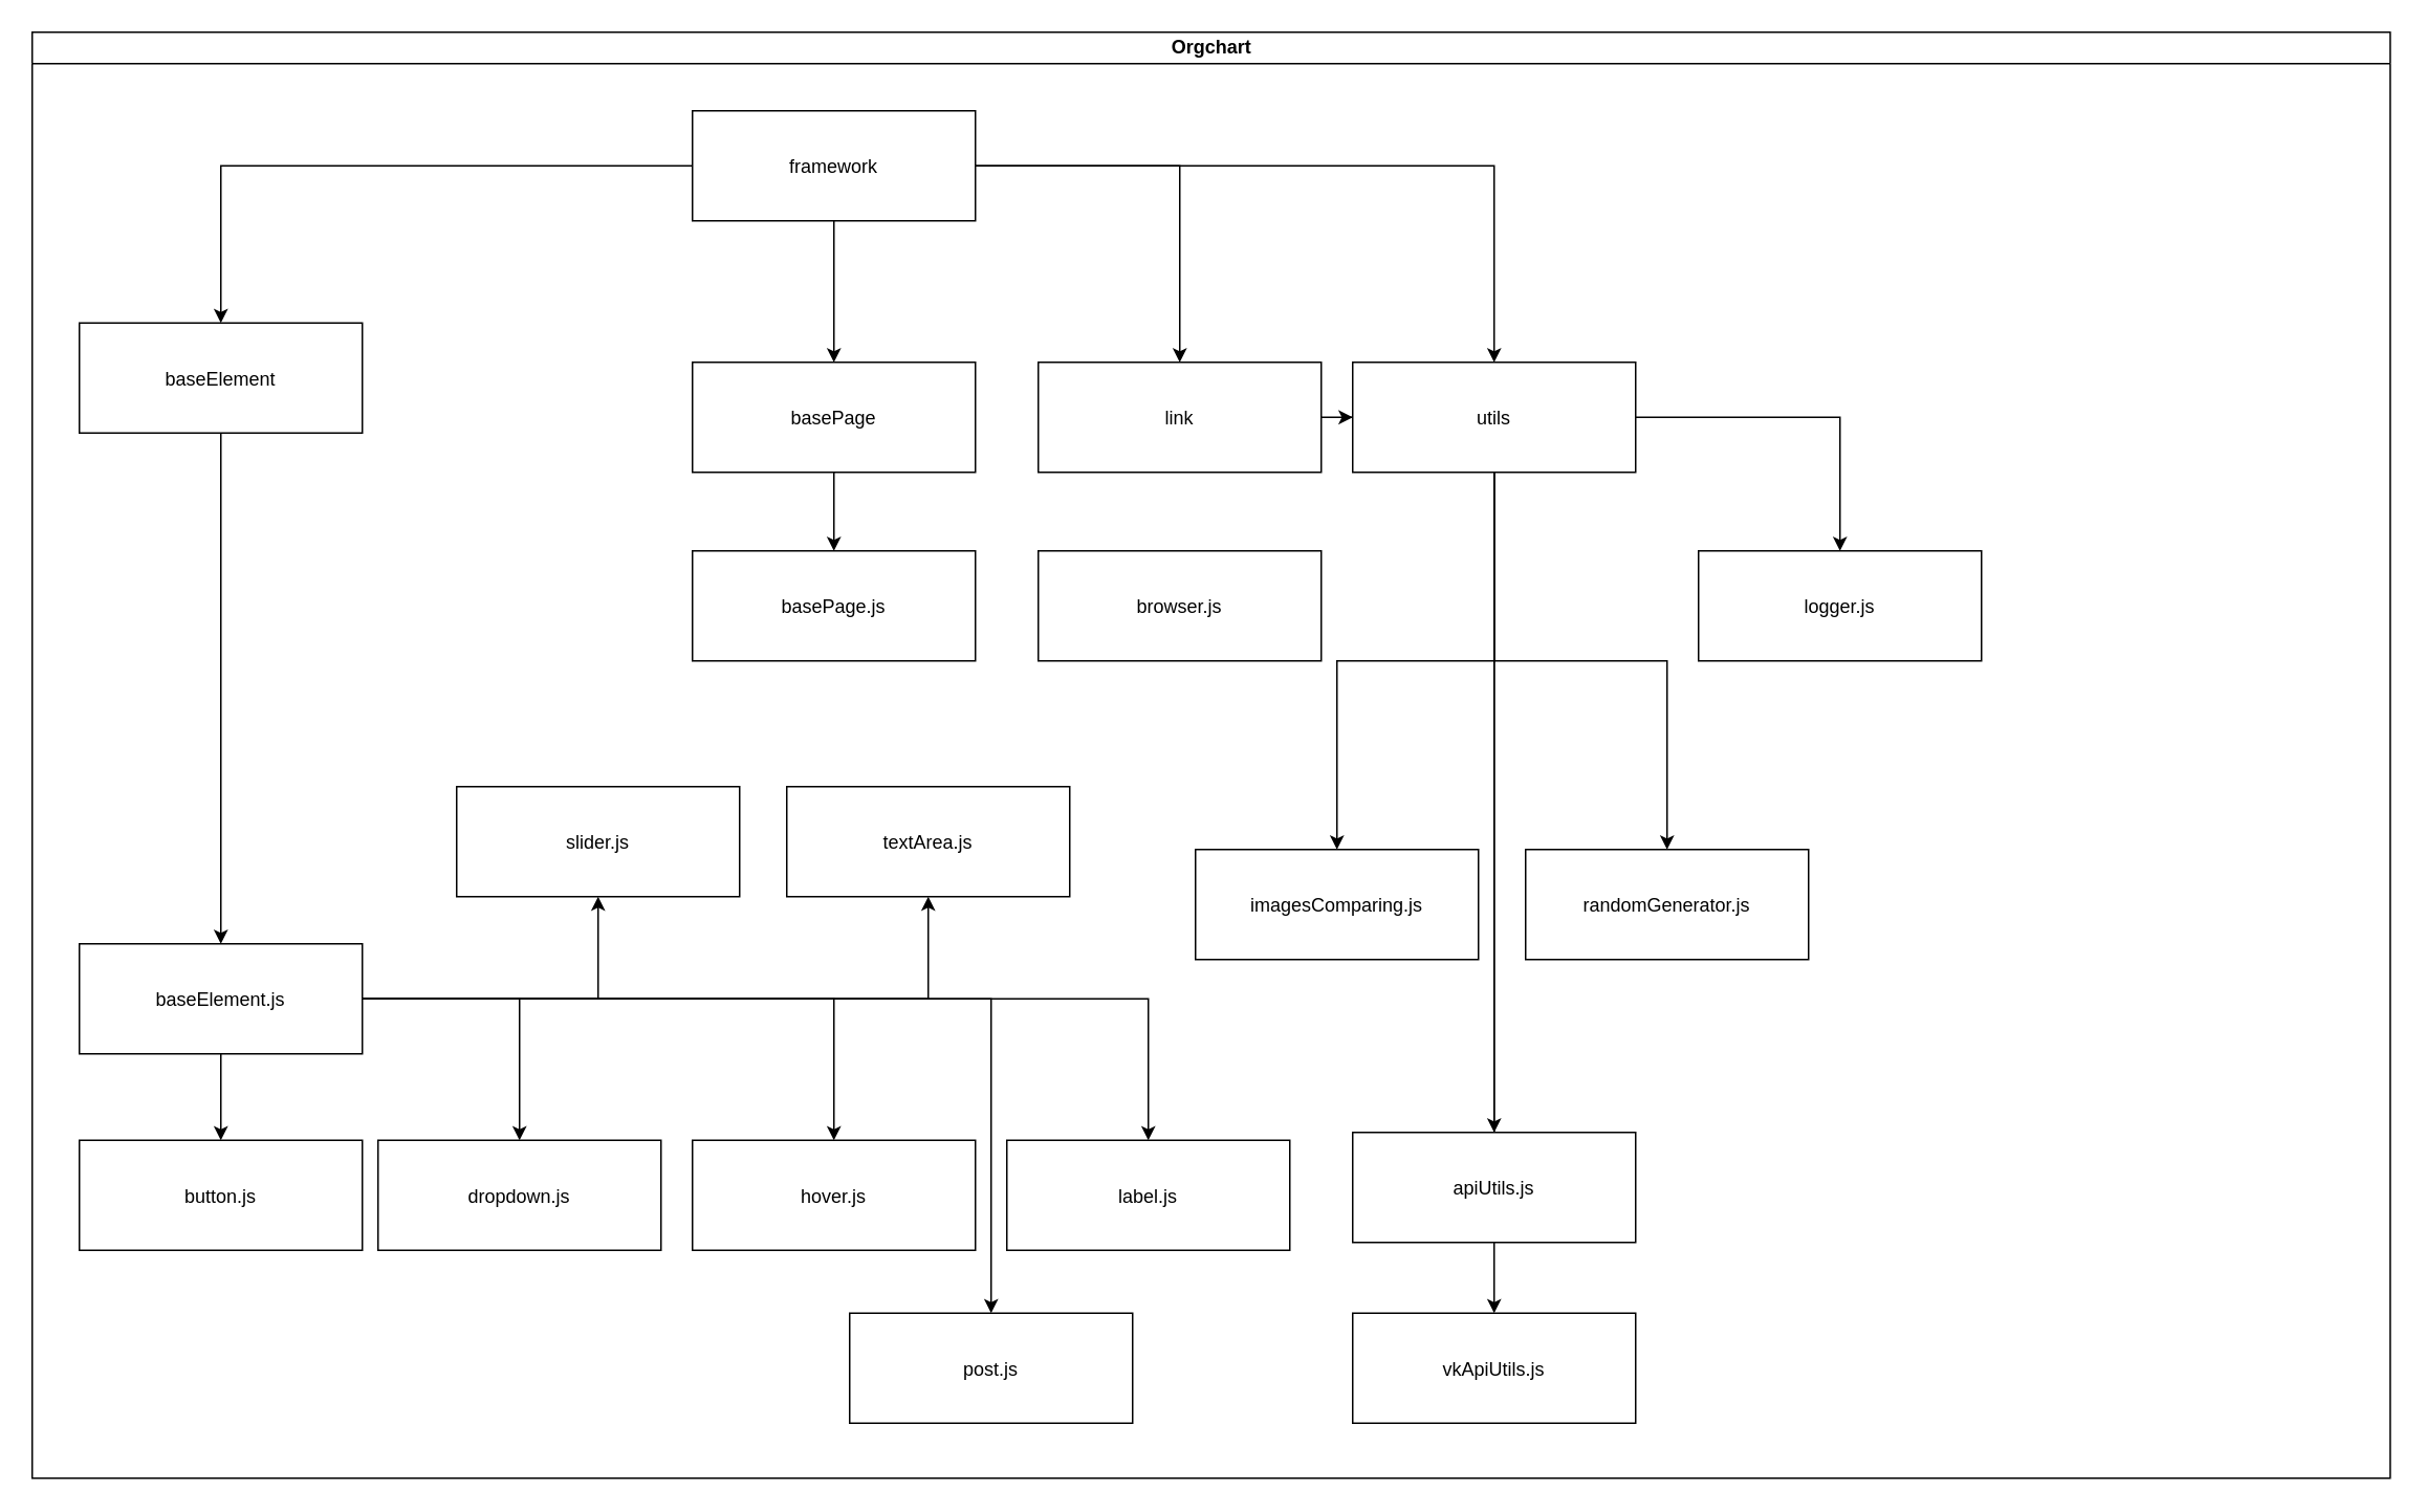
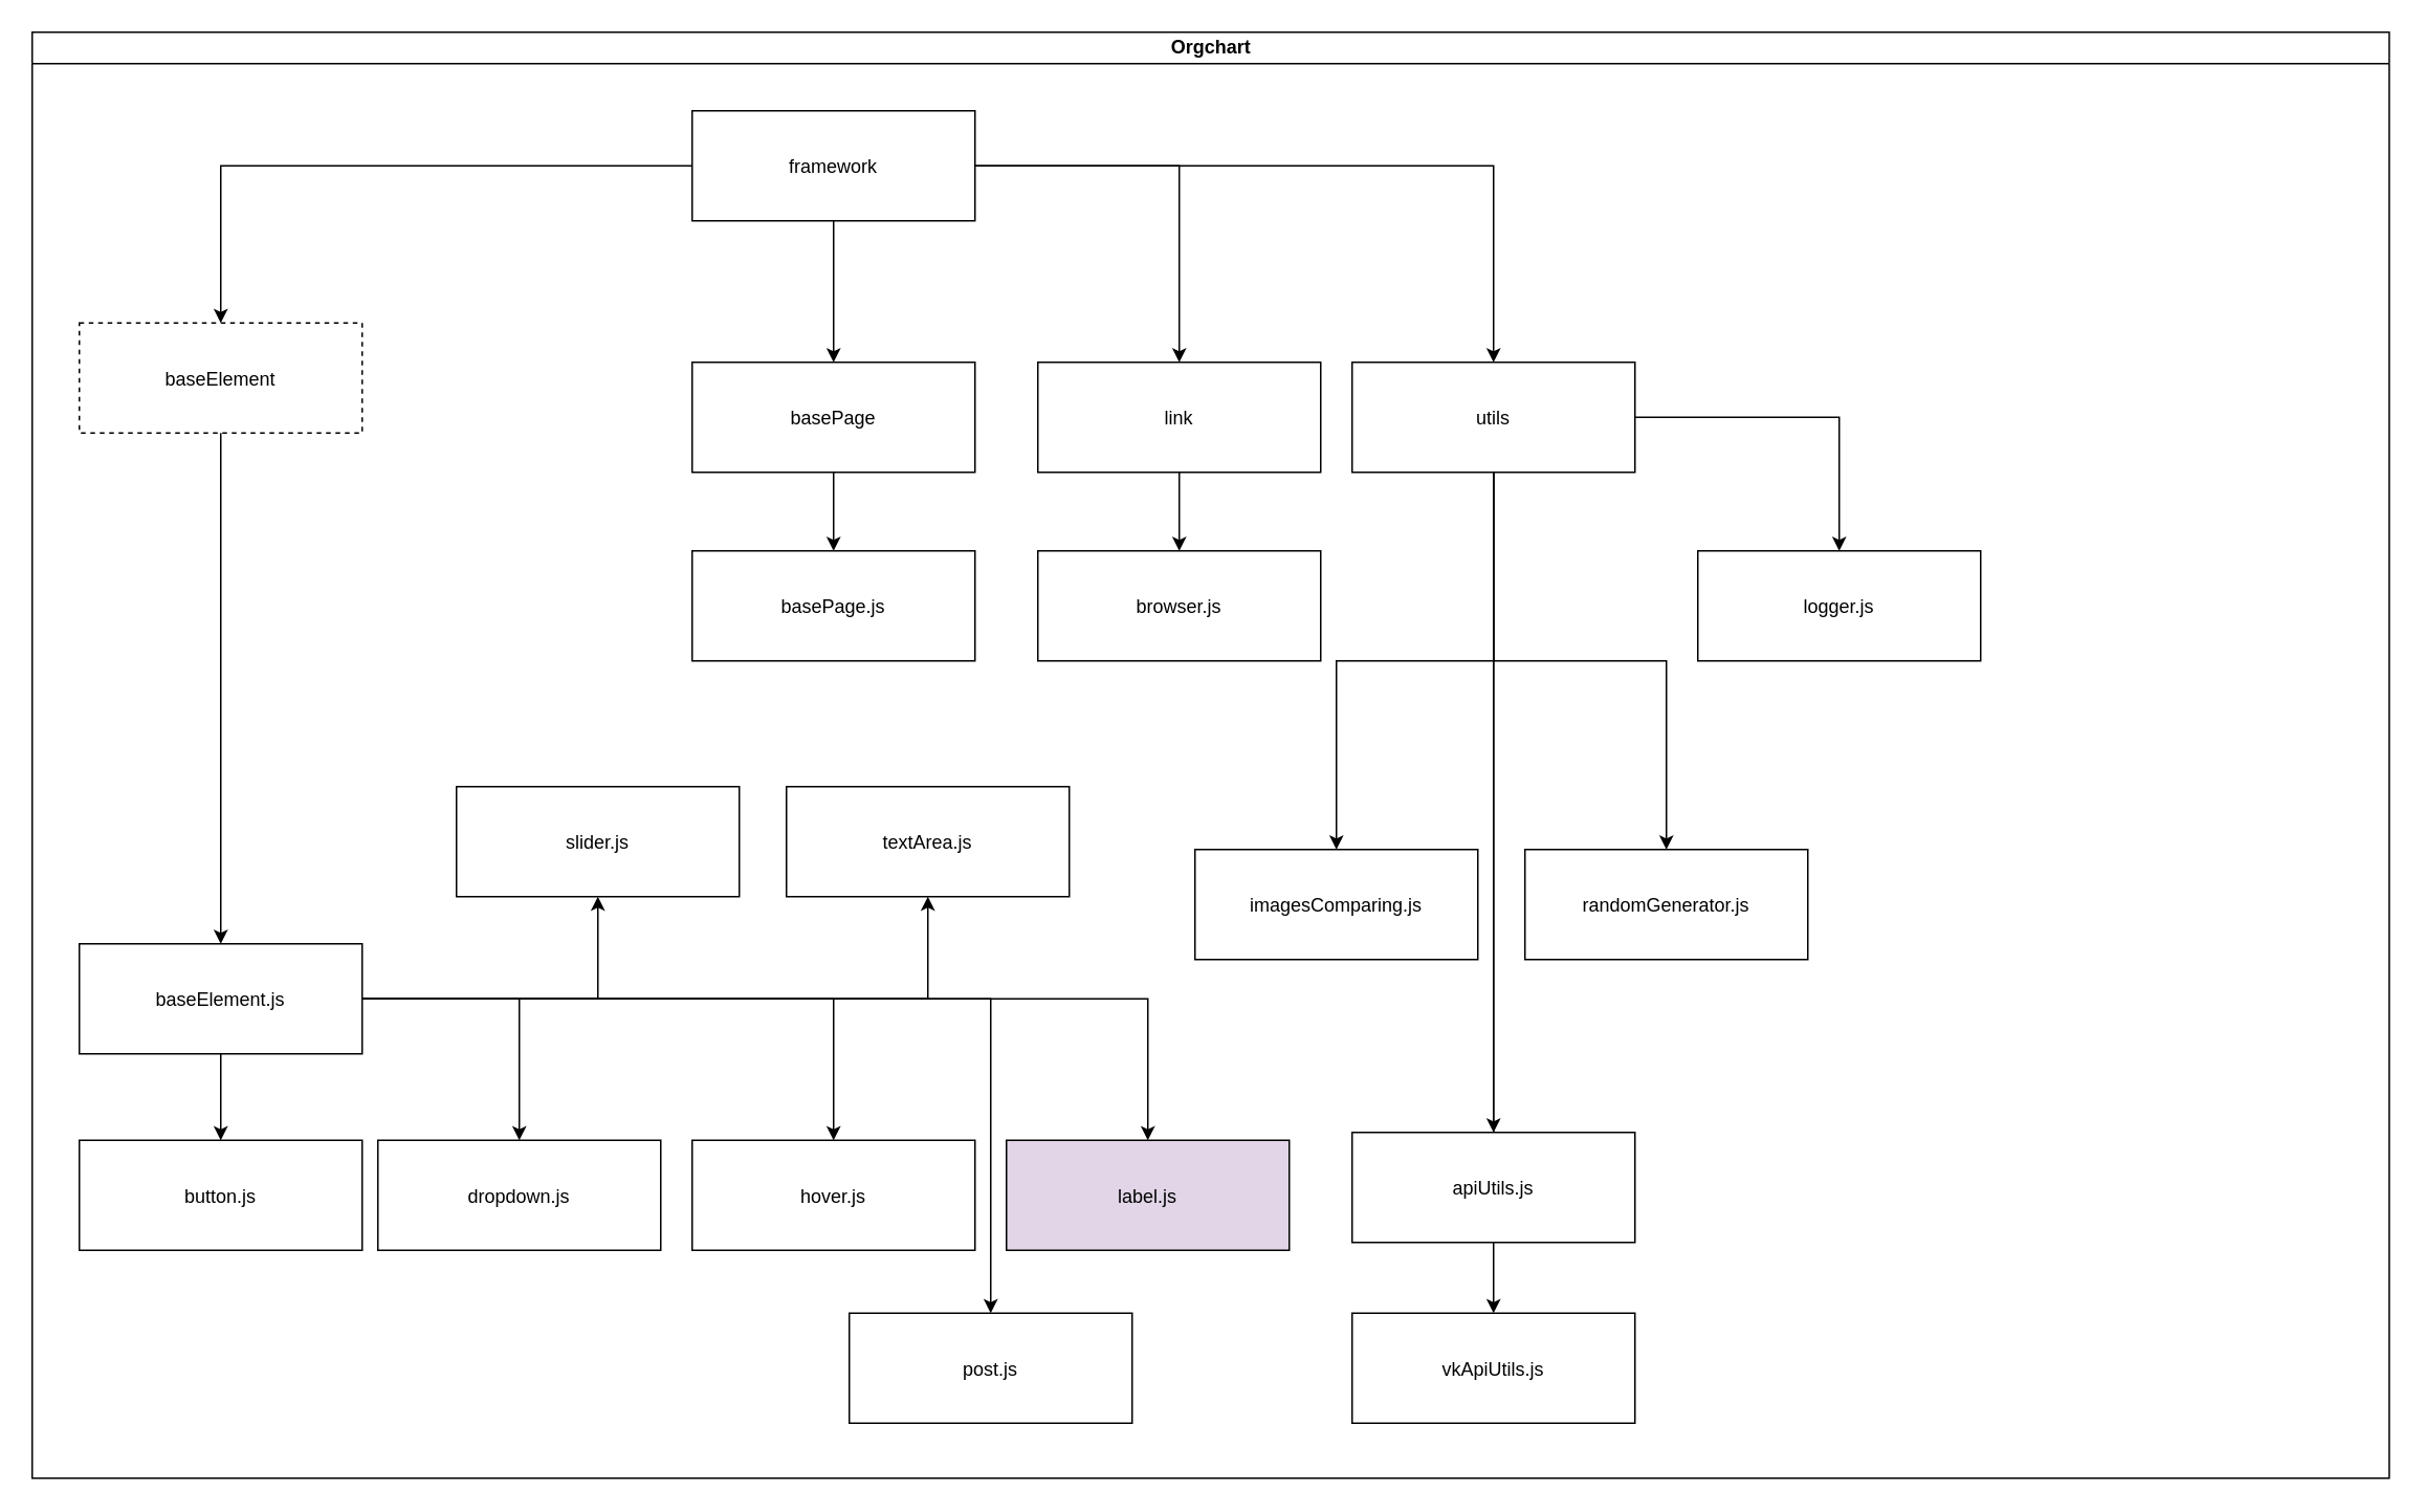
- <mxCell id="5" value="baseElement" style="" vertex="1" parent="2"><mxGeometry x="30" y="185" width="180" height="70" as="geometry" /></mxCell>
+ <mxCell id="5" value="baseElement" style="dashed=1;" vertex="1" parent="2"><mxGeometry x="30" y="185" width="180" height="70" as="geometry" /></mxCell>
- <mxCell id="30" value="" style="edgeStyle=orthogonalEdgeStyle;rounded=0;orthogonalLoop=1;jettySize=auto;html=1;" edge="1" target="11" source="9" parent="2"><mxGeometry relative="1" as="geometry"><mxPoint x="660" y="165" as="sourcePoint" /></mxGeometry></mxCell>
+ <mxCell id="30" value="" style="edgeStyle=orthogonalEdgeStyle;rounded=0;orthogonalLoop=1;jettySize=auto;html=1;" edge="1" target="31" source="9" parent="2"><mxGeometry relative="1" as="geometry"><mxPoint x="660" y="165" as="sourcePoint" /></mxGeometry></mxCell>
- <mxCell id="23" value="label.js" style="" vertex="1" parent="2"><mxGeometry x="620" y="705" width="180" height="70" as="geometry" /></mxCell>
+ <mxCell id="23" value="label.js" style="fillColor=#e1d5e7;" vertex="1" parent="2"><mxGeometry x="620" y="705" width="180" height="70" as="geometry" /></mxCell>
